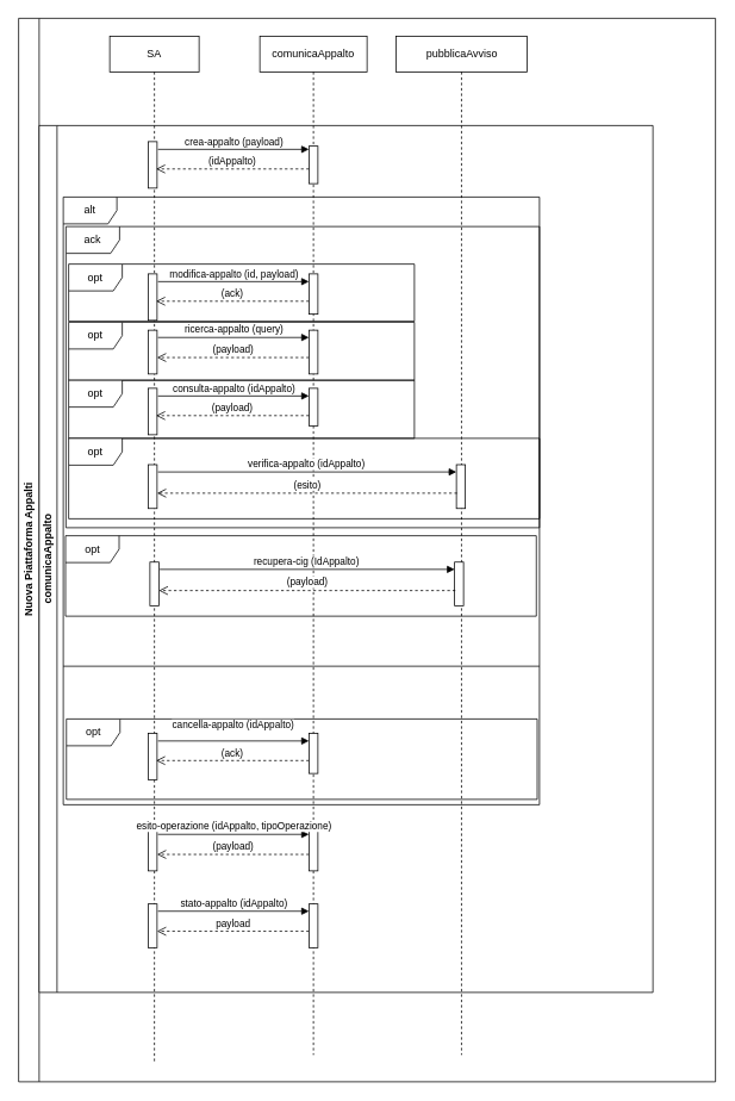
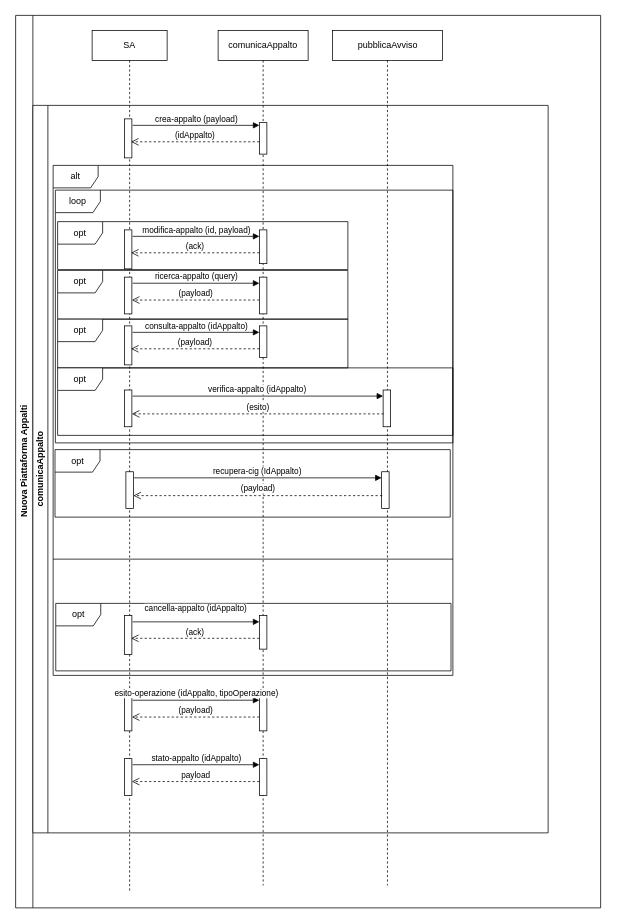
- <mxCell id="13" value="ack" style="shape=umlFrame;whiteSpace=wrap;html=1;" parent="10" vertex="1"><mxGeometry x="30" y="113" width="530" height="337" as="geometry" /></mxCell>
+ <mxCell id="13" value="loop" style="shape=umlFrame;whiteSpace=wrap;html=1;" parent="10" vertex="1"><mxGeometry x="30" y="113" width="530" height="337" as="geometry" /></mxCell>
